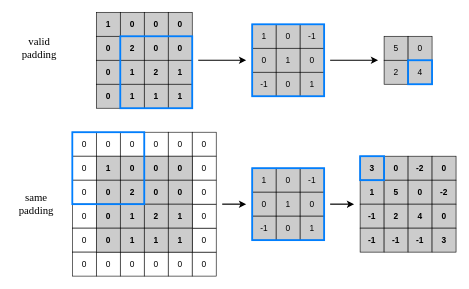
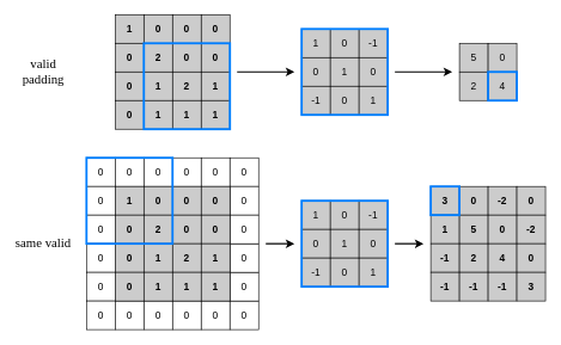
- <mxCell id="102" value="&lt;font style=&quot;font-size: 18px&quot;&gt;valid padding&lt;/font&gt;" style="text;html=1;strokeColor=none;fillColor=none;align=center;verticalAlign=middle;whiteSpace=wrap;rounded=0;fontSize=14;fontFamily=lmodern;" vertex="1" parent="1"><mxGeometry x="25" y="70" width="80" height="20" as="geometry" /></mxCell>
+ <mxCell id="102" value="&lt;font style=&quot;font-size: 18px&quot;&gt;valid padding&lt;/font&gt;" style="text;html=1;strokeColor=none;fillColor=none;align=center;verticalAlign=middle;whiteSpace=wrap;rounded=0;fontSize=14;fontFamily=lmodern;" vertex="1" parent="1"><mxGeometry x="20" y="90" width="80" height="20" as="geometry" /></mxCell>
- <mxCell id="103" value="&lt;font style=&quot;font-size: 18px&quot;&gt;same padding&lt;/font&gt;" style="text;html=1;strokeColor=none;fillColor=none;align=center;verticalAlign=middle;whiteSpace=wrap;rounded=0;fontSize=14;fontFamily=lmodern;" vertex="1" parent="1"><mxGeometry x="20" y="330" width="80" height="20" as="geometry" /></mxCell>
+ <mxCell id="103" value="&lt;font style=&quot;font-size: 18px&quot;&gt;same valid&lt;/font&gt;" style="text;html=1;strokeColor=none;fillColor=none;align=center;verticalAlign=middle;whiteSpace=wrap;rounded=0;fontSize=14;fontFamily=lmodern;" vertex="1" parent="1"><mxGeometry x="20" y="330" width="80" height="20" as="geometry" /></mxCell>
